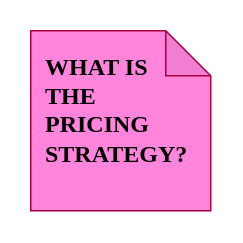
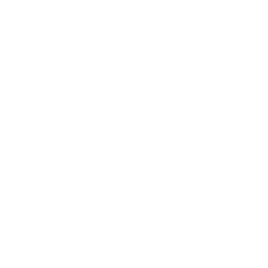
- <mxCell id="2" value="WHAT IS THE PRICING STRATEGY?" style="shape=note;whiteSpace=wrap;html=1;backgroundOutline=1;darkOpacity=0.05;fillColor=#FF85DC;strokeColor=#A50040;fontColor=#000000;fontSize=16;fontStyle=1;align=left;verticalAlign=top;spacing=10;fontFamily=Comic Sans MS;" vertex="1" parent="1"><mxGeometry x="20" y="20" width="120" height="120" as="geometry" /></mxCell>
